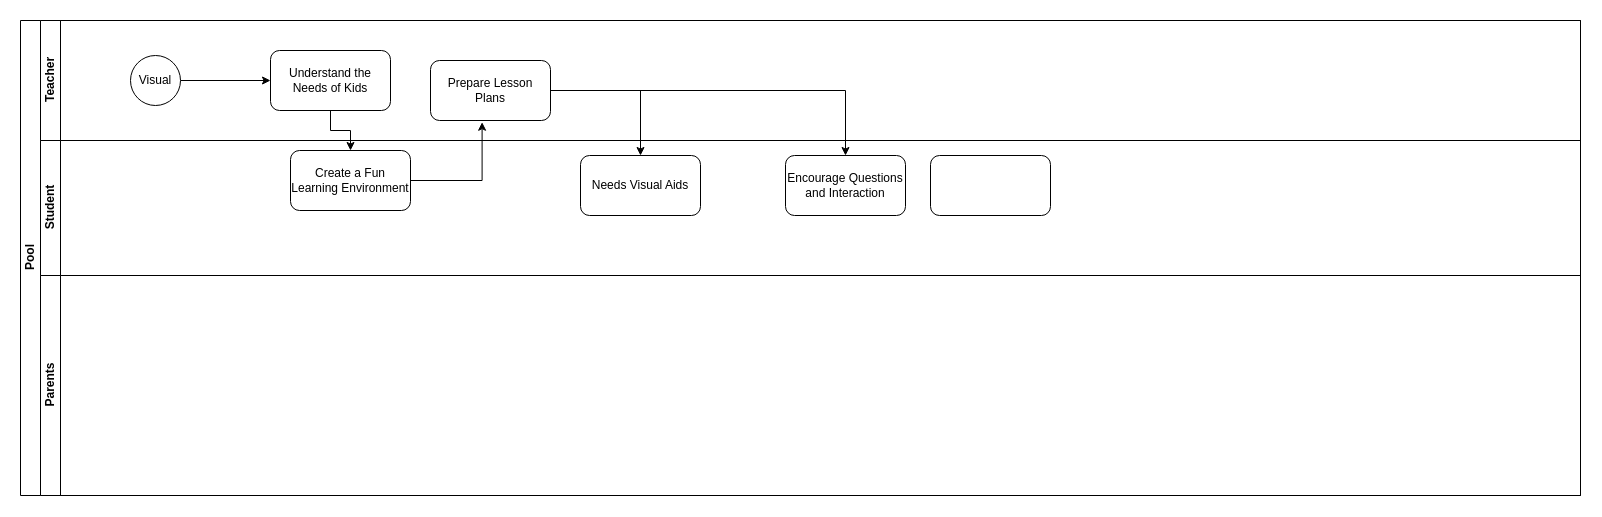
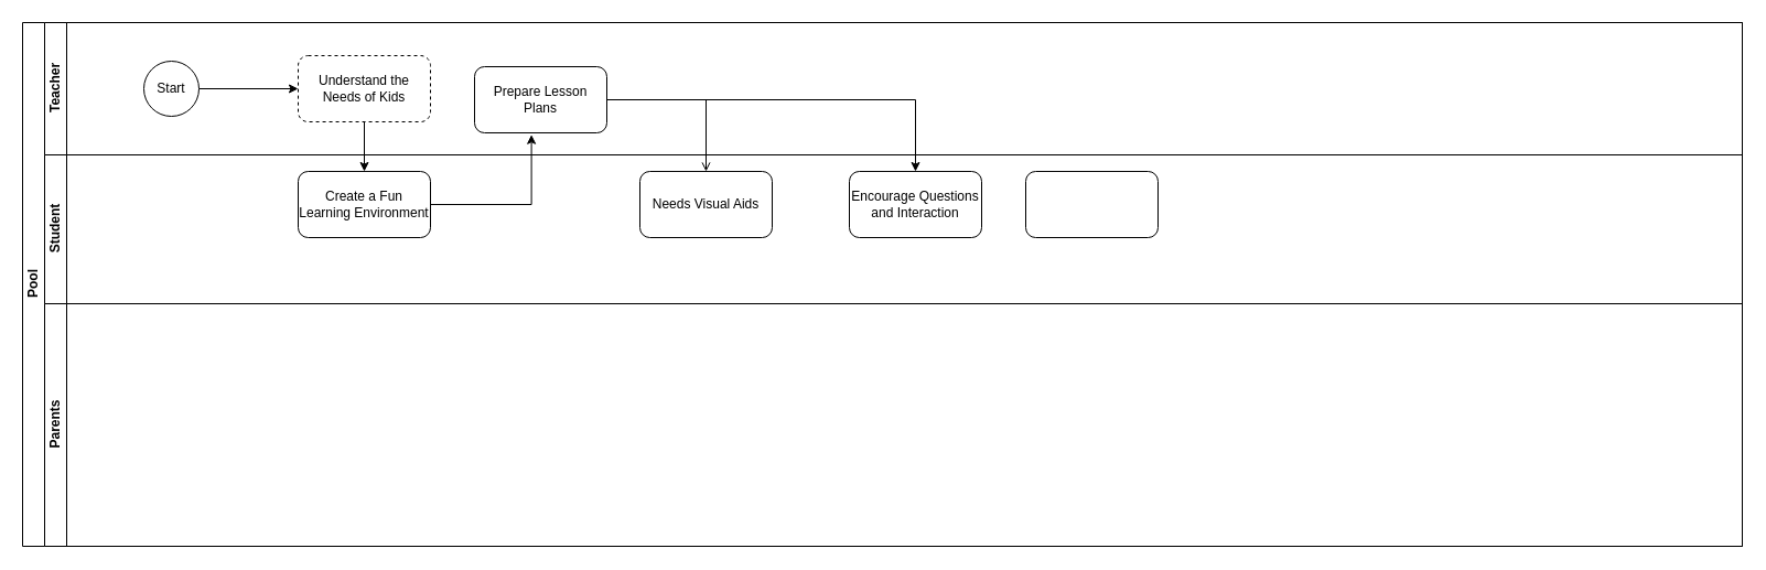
- <mxCell id="5" value="Visual" style="ellipse;whiteSpace=wrap;html=1;aspect=fixed;" vertex="1" parent="3"><mxGeometry x="90" y="35" width="50" height="50" as="geometry" /></mxCell>
+ <mxCell id="5" value="Start" style="ellipse;whiteSpace=wrap;html=1;aspect=fixed;" vertex="1" parent="3"><mxGeometry x="90" y="35" width="50" height="50" as="geometry" /></mxCell>
- <mxCell id="6" value="Understand the Needs of Kids" style="rounded=1;whiteSpace=wrap;html=1;" vertex="1" parent="3"><mxGeometry x="230" y="30" width="120" height="60" as="geometry" /></mxCell>
+ <mxCell id="6" value="Understand the Needs of Kids" style="rounded=1;whiteSpace=wrap;html=1;dashed=1;" vertex="1" parent="3"><mxGeometry x="230" y="30" width="120" height="60" as="geometry" /></mxCell>
- <mxCell id="16" style="edgeStyle=orthogonalEdgeStyle;rounded=0;orthogonalLoop=1;jettySize=auto;html=1;" edge="1" parent="2" source="7" target="10"><mxGeometry relative="1" as="geometry" /></mxCell>
+ <mxCell id="16" style="edgeStyle=orthogonalEdgeStyle;rounded=0;orthogonalLoop=1;jettySize=auto;html=1;endArrow=open;" edge="1" parent="2" source="7" target="10"><mxGeometry relative="1" as="geometry" /></mxCell>
- <mxCell id="9" value="Create a Fun Learning Environment" style="rounded=1;whiteSpace=wrap;html=1;" vertex="1" parent="8"><mxGeometry x="250" y="10" width="120" height="60" as="geometry" /></mxCell>
+ <mxCell id="9" value="Create a Fun Learning Environment" style="rounded=1;whiteSpace=wrap;html=1;" vertex="1" parent="8"><mxGeometry x="230" y="15" width="120" height="60" as="geometry" /></mxCell>
- <mxCell id="11" value="Encourage Questions and Interaction" style="rounded=1;whiteSpace=wrap;html=1;" vertex="1" parent="8"><mxGeometry x="745" y="15" width="120" height="60" as="geometry" /></mxCell>
+ <mxCell id="11" value="Encourage Questions and Interaction" style="rounded=1;whiteSpace=wrap;html=1;" vertex="1" parent="8"><mxGeometry x="730" y="15" width="120" height="60" as="geometry" /></mxCell>
